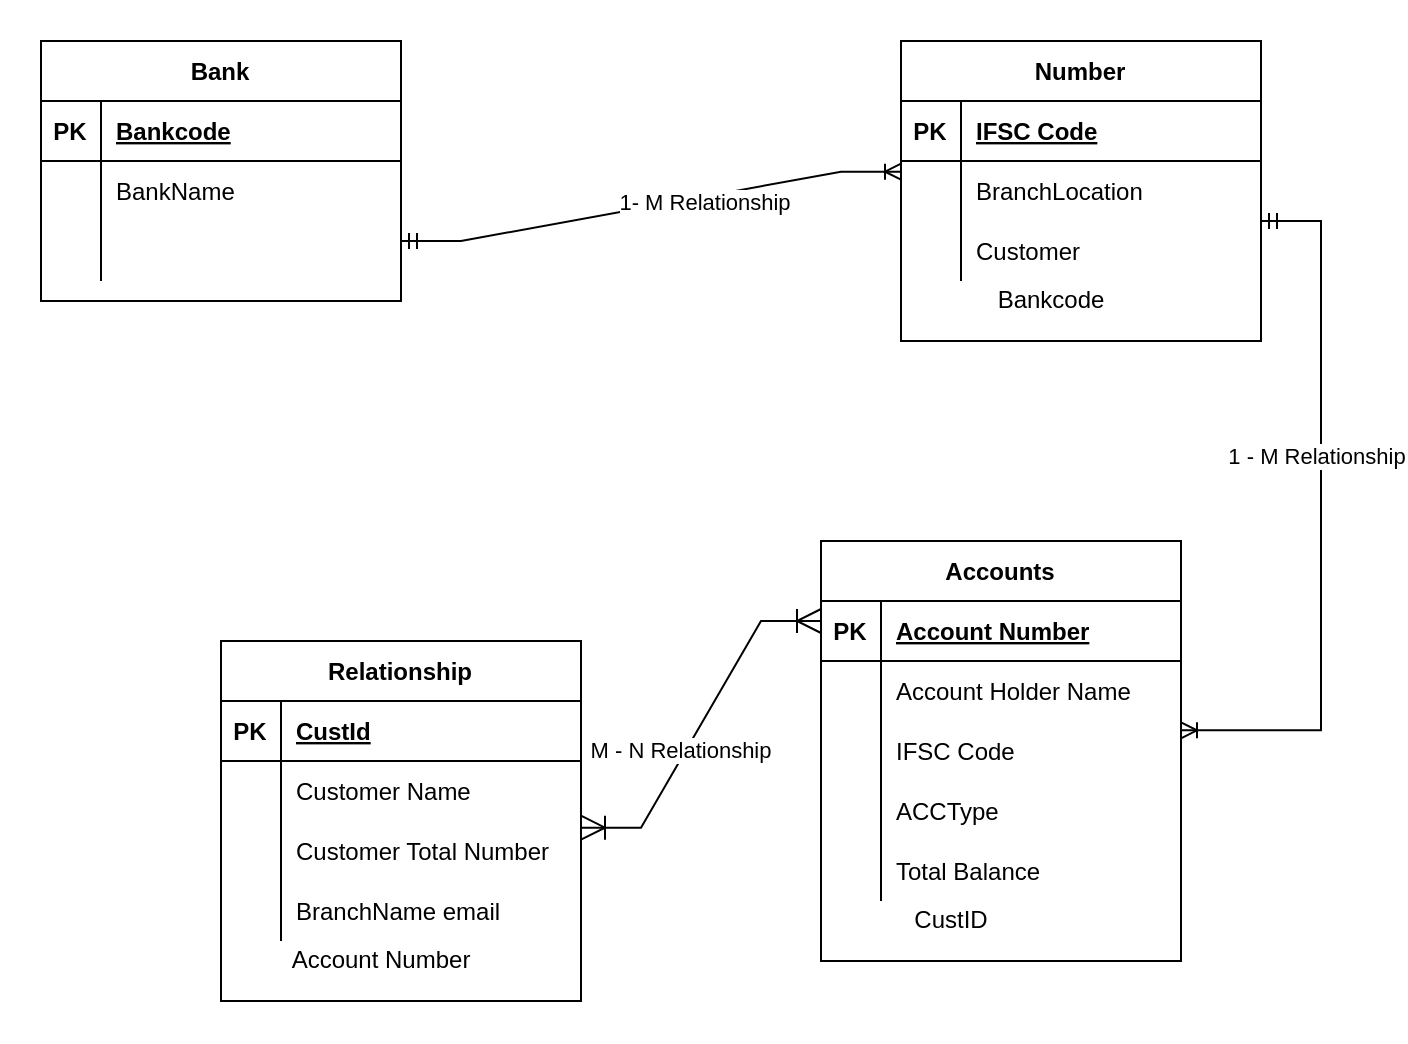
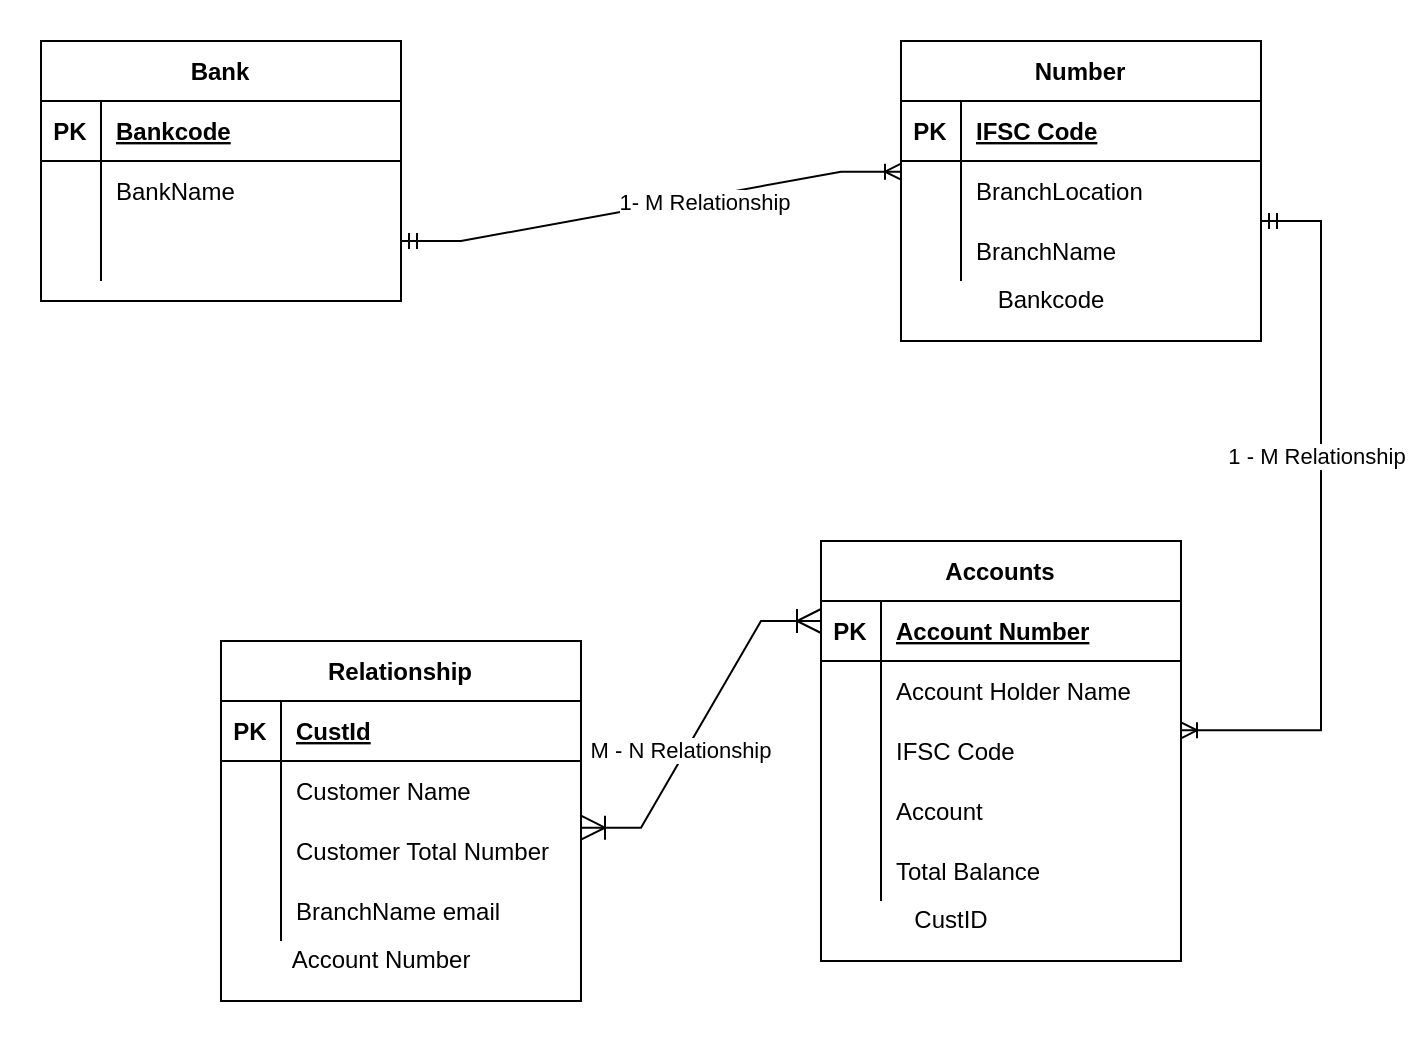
- <mxCell id="50" value="Customer" style="shape=partialRectangle;connectable=0;fillColor=none;top=0;left=0;bottom=0;right=0;align=left;spacingLeft=6;overflow=hidden;" parent="48" vertex="1"><mxGeometry x="30" width="150" height="30" as="geometry"><mxRectangle width="150" height="30" as="alternateBounds" /></mxGeometry></mxCell>
+ <mxCell id="50" value="BranchName" style="shape=partialRectangle;connectable=0;fillColor=none;top=0;left=0;bottom=0;right=0;align=left;spacingLeft=6;overflow=hidden;" parent="48" vertex="1"><mxGeometry x="30" width="150" height="30" as="geometry"><mxRectangle width="150" height="30" as="alternateBounds" /></mxGeometry></mxCell>
- <mxCell id="14" value="ACCType" style="shape=partialRectangle;connectable=0;fillColor=none;top=0;left=0;bottom=0;right=0;align=left;spacingLeft=6;overflow=hidden;" parent="12" vertex="1"><mxGeometry x="30" width="150" height="30" as="geometry"><mxRectangle width="150" height="30" as="alternateBounds" /></mxGeometry></mxCell>
+ <mxCell id="14" value="Account" style="shape=partialRectangle;connectable=0;fillColor=none;top=0;left=0;bottom=0;right=0;align=left;spacingLeft=6;overflow=hidden;" parent="12" vertex="1"><mxGeometry x="30" width="150" height="30" as="geometry"><mxRectangle width="150" height="30" as="alternateBounds" /></mxGeometry></mxCell>
